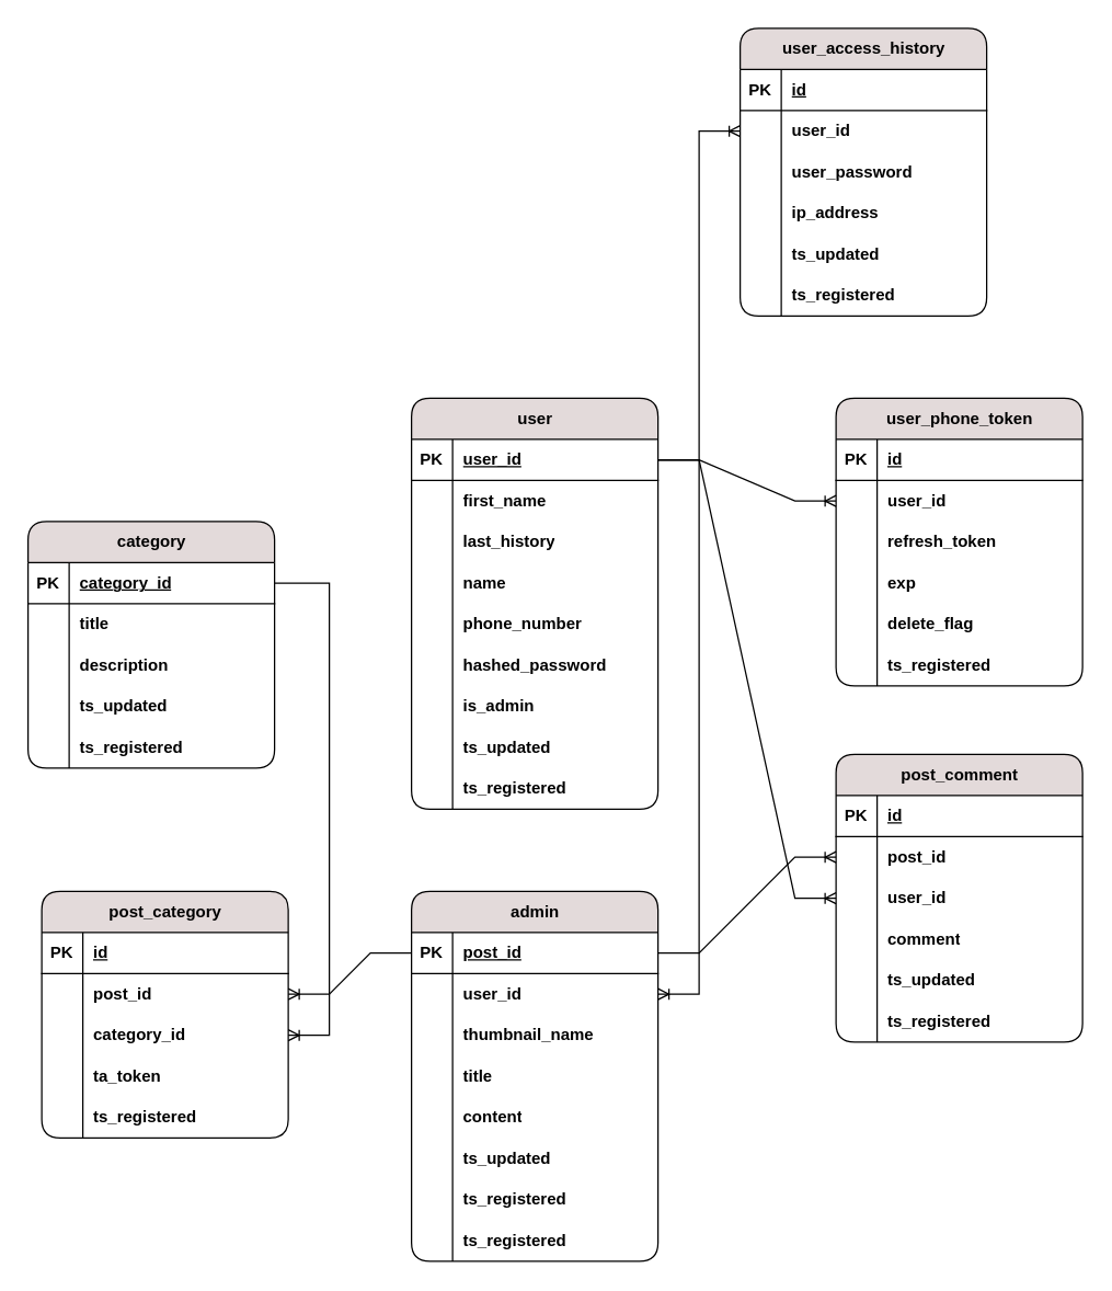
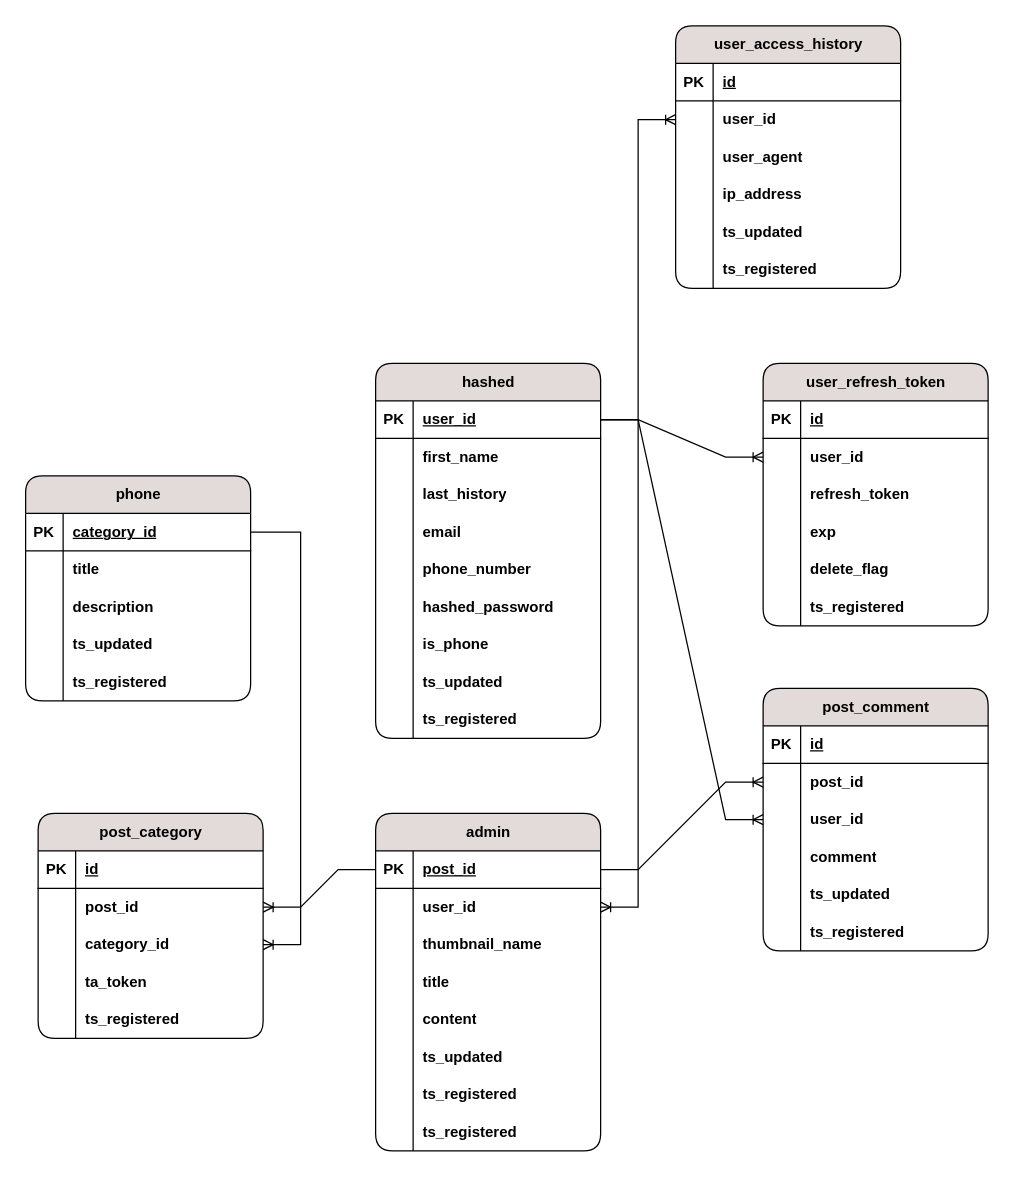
- <mxCell id="115" value="user_password" style="shape=partialRectangle;connectable=0;fillColor=none;top=0;left=0;bottom=0;right=0;align=left;spacingLeft=6;overflow=hidden;whiteSpace=wrap;html=1;rounded=1;strokeColor=default;verticalAlign=middle;fontFamily=Helvetica;fontSize=12;fontColor=default;fontStyle=1;" vertex="1" parent="113"><mxGeometry x="30" width="150" height="30" as="geometry"><mxRectangle width="150" height="30" as="alternateBounds" /></mxGeometry></mxCell>
+ <mxCell id="115" value="user_agent" style="shape=partialRectangle;connectable=0;fillColor=none;top=0;left=0;bottom=0;right=0;align=left;spacingLeft=6;overflow=hidden;whiteSpace=wrap;html=1;rounded=1;strokeColor=default;verticalAlign=middle;fontFamily=Helvetica;fontSize=12;fontColor=default;fontStyle=1;" vertex="1" parent="113"><mxGeometry x="30" width="150" height="30" as="geometry"><mxRectangle width="150" height="30" as="alternateBounds" /></mxGeometry></mxCell>
- <mxCell id="78" value="user" style="shape=table;startSize=30;container=1;collapsible=1;childLayout=tableLayout;fixedRows=1;rowLines=0;fontStyle=1;align=center;resizeLast=1;html=1;rounded=1;strokeColor=default;verticalAlign=middle;fontFamily=Helvetica;fontSize=12;fontColor=default;fillColor=#E3DADA;" vertex="1" parent="1"><mxGeometry x="300" y="290" width="180" height="300" as="geometry" /></mxCell>
+ <mxCell id="78" value="hashed" style="shape=table;startSize=30;container=1;collapsible=1;childLayout=tableLayout;fixedRows=1;rowLines=0;fontStyle=1;align=center;resizeLast=1;html=1;rounded=1;strokeColor=default;verticalAlign=middle;fontFamily=Helvetica;fontSize=12;fontColor=default;fillColor=#E3DADA;" vertex="1" parent="1"><mxGeometry x="300" y="290" width="180" height="300" as="geometry" /></mxCell>
- <mxCell id="125" value="user_phone_token" style="shape=table;startSize=30;container=1;collapsible=1;childLayout=tableLayout;fixedRows=1;rowLines=0;fontStyle=1;align=center;resizeLast=1;html=1;rounded=1;strokeColor=default;verticalAlign=middle;fontFamily=Helvetica;fontSize=12;fontColor=default;fillColor=#E3DADA;" vertex="1" parent="1"><mxGeometry x="610" y="290" width="180" height="210" as="geometry" /></mxCell>
+ <mxCell id="125" value="user_refresh_token" style="shape=table;startSize=30;container=1;collapsible=1;childLayout=tableLayout;fixedRows=1;rowLines=0;fontStyle=1;align=center;resizeLast=1;html=1;rounded=1;strokeColor=default;verticalAlign=middle;fontFamily=Helvetica;fontSize=12;fontColor=default;fillColor=#E3DADA;" vertex="1" parent="1"><mxGeometry x="610" y="290" width="180" height="210" as="geometry" /></mxCell>
- <mxCell id="27" value="category" style="shape=table;startSize=30;container=1;collapsible=1;childLayout=tableLayout;fixedRows=1;rowLines=0;fontStyle=1;align=center;resizeLast=1;html=1;rounded=1;strokeColor=default;verticalAlign=middle;fontFamily=Helvetica;fontSize=12;fontColor=default;fillColor=#E3DADA;" vertex="1" parent="1"><mxGeometry x="20" y="380" width="180" height="180" as="geometry" /></mxCell>
+ <mxCell id="27" value="phone" style="shape=table;startSize=30;container=1;collapsible=1;childLayout=tableLayout;fixedRows=1;rowLines=0;fontStyle=1;align=center;resizeLast=1;html=1;rounded=1;strokeColor=default;verticalAlign=middle;fontFamily=Helvetica;fontSize=12;fontColor=default;fillColor=#E3DADA;" vertex="1" parent="1"><mxGeometry x="20" y="380" width="180" height="180" as="geometry" /></mxCell>
- <mxCell id="90" value="name" style="shape=partialRectangle;connectable=0;fillColor=none;top=0;left=0;bottom=0;right=0;align=left;spacingLeft=6;overflow=hidden;whiteSpace=wrap;html=1;rounded=1;strokeColor=default;verticalAlign=middle;fontFamily=Helvetica;fontSize=12;fontColor=default;fontStyle=1;" vertex="1" parent="88"><mxGeometry x="30" width="150" height="30" as="geometry"><mxRectangle width="150" height="30" as="alternateBounds" /></mxGeometry></mxCell>
+ <mxCell id="90" value="email" style="shape=partialRectangle;connectable=0;fillColor=none;top=0;left=0;bottom=0;right=0;align=left;spacingLeft=6;overflow=hidden;whiteSpace=wrap;html=1;rounded=1;strokeColor=default;verticalAlign=middle;fontFamily=Helvetica;fontSize=12;fontColor=default;fontStyle=1;" vertex="1" parent="88"><mxGeometry x="30" width="150" height="30" as="geometry"><mxRectangle width="150" height="30" as="alternateBounds" /></mxGeometry></mxCell>
- <mxCell id="99" value="is_admin" style="shape=partialRectangle;connectable=0;fillColor=none;top=0;left=0;bottom=0;right=0;align=left;spacingLeft=6;overflow=hidden;whiteSpace=wrap;html=1;rounded=1;strokeColor=default;verticalAlign=middle;fontFamily=Helvetica;fontSize=12;fontColor=default;fontStyle=1;" vertex="1" parent="97"><mxGeometry x="30" width="150" height="30" as="geometry"><mxRectangle width="150" height="30" as="alternateBounds" /></mxGeometry></mxCell>
+ <mxCell id="99" value="is_phone" style="shape=partialRectangle;connectable=0;fillColor=none;top=0;left=0;bottom=0;right=0;align=left;spacingLeft=6;overflow=hidden;whiteSpace=wrap;html=1;rounded=1;strokeColor=default;verticalAlign=middle;fontFamily=Helvetica;fontSize=12;fontColor=default;fontStyle=1;" vertex="1" parent="97"><mxGeometry x="30" width="150" height="30" as="geometry"><mxRectangle width="150" height="30" as="alternateBounds" /></mxGeometry></mxCell>
